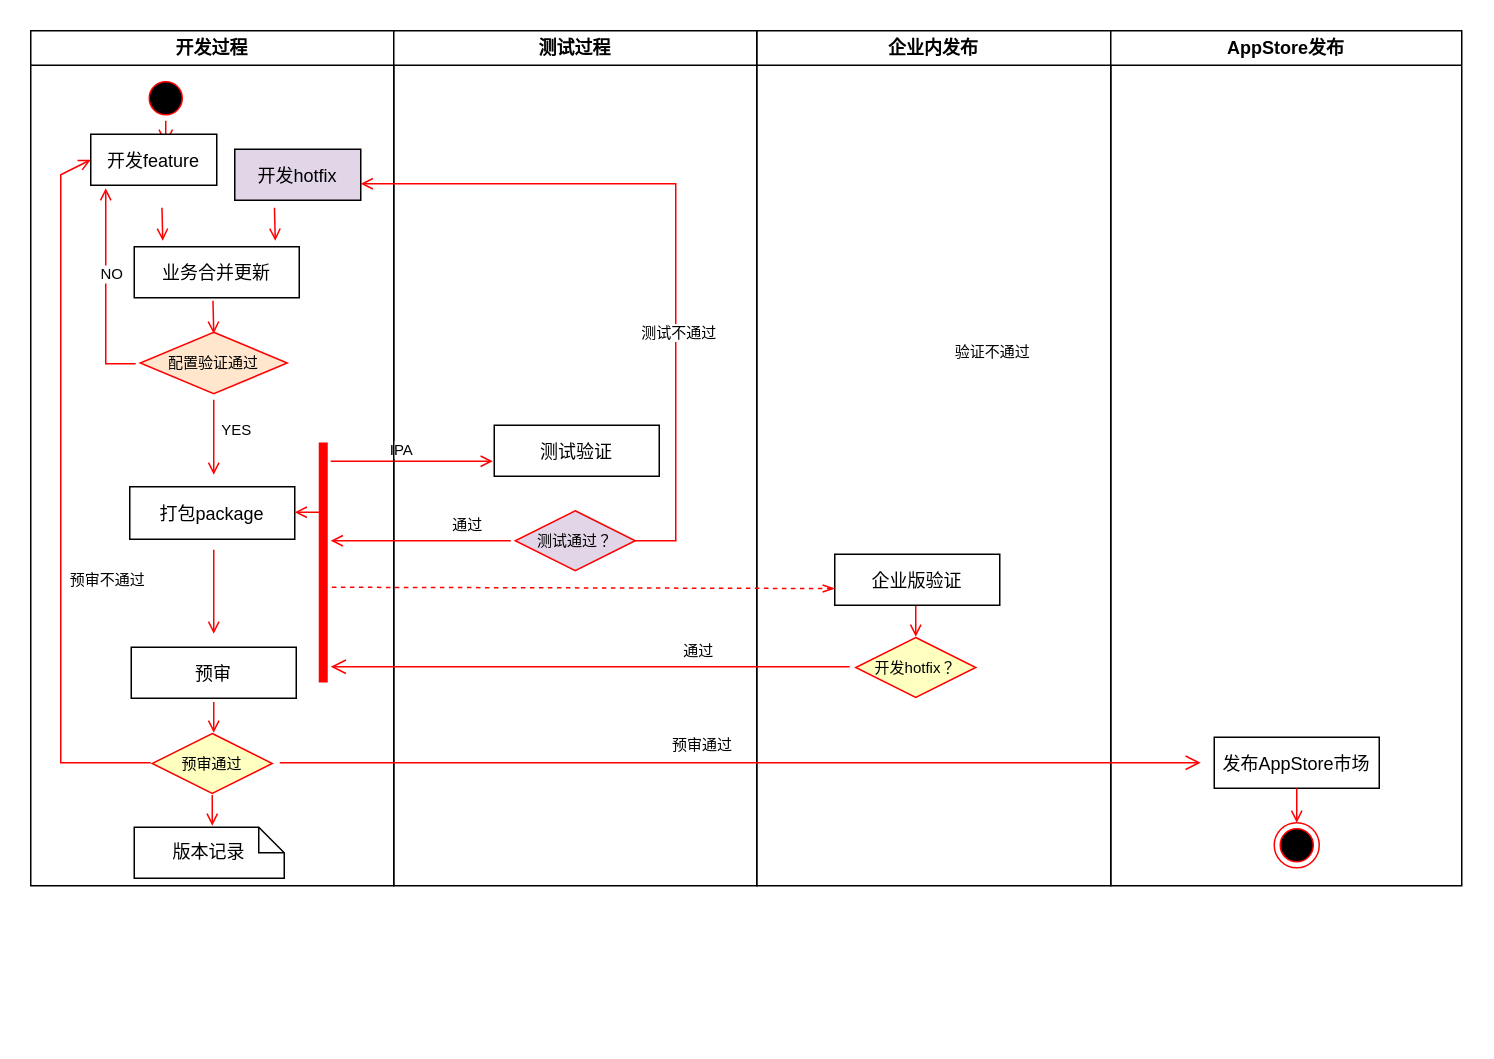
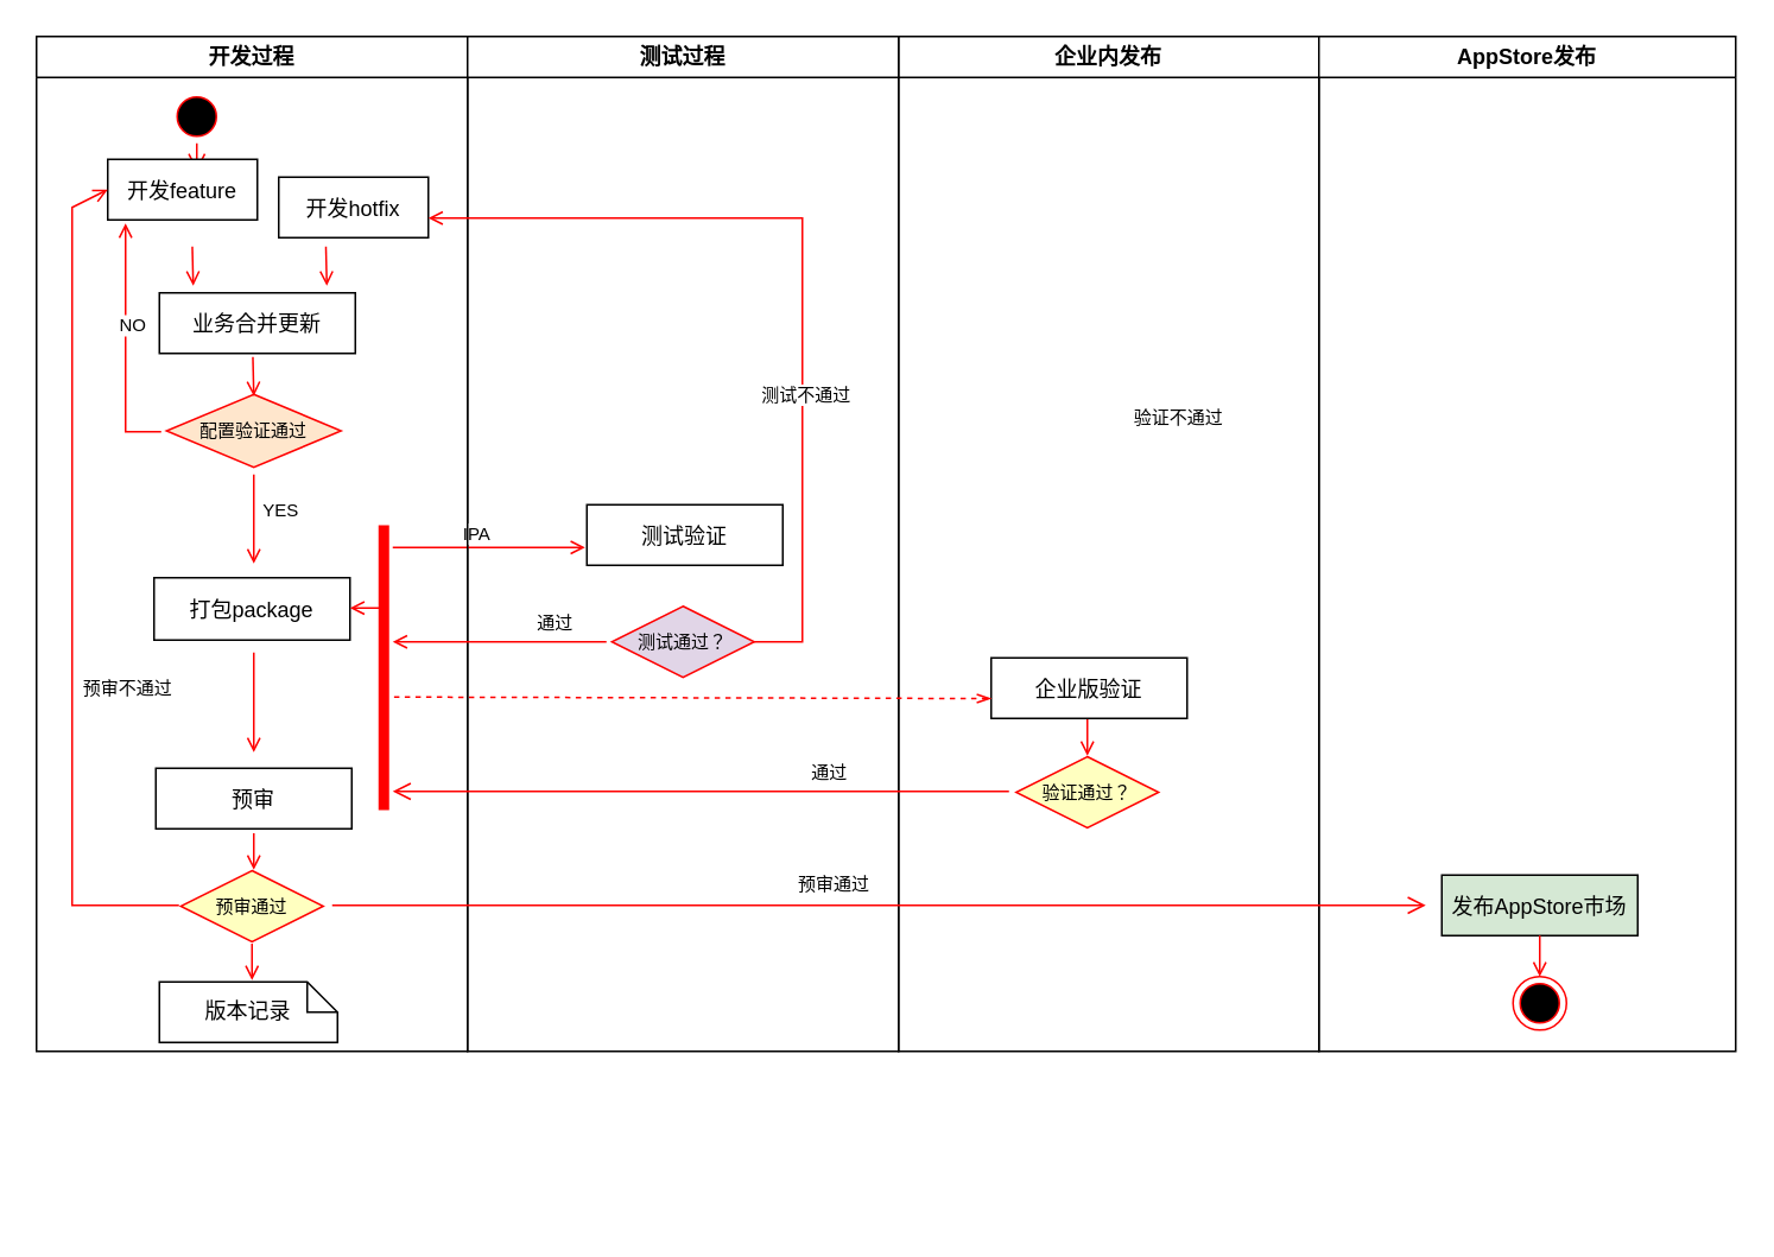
- <mxCell id="14" value="开发hotfix" style="fillColor=#e1d5e7;" parent="2" vertex="1"><mxGeometry x="136" y="79" width="84" height="34" as="geometry" /></mxCell>
+ <mxCell id="14" value="开发hotfix" style="" parent="2" vertex="1"><mxGeometry x="136" y="79" width="84" height="34" as="geometry" /></mxCell>
- <mxCell id="19" value="开发hotfix？" style="rhombus;fillColor=#ffffc0;strokeColor=#ff0000;fontSize=10;" parent="17" vertex="1"><mxGeometry x="66" y="404.5" width="80" height="40" as="geometry" /></mxCell>
+ <mxCell id="19" value="验证通过？" style="rhombus;fillColor=#ffffc0;strokeColor=#ff0000;fontSize=10;" parent="17" vertex="1"><mxGeometry x="66" y="404.5" width="80" height="40" as="geometry" /></mxCell>
- <mxCell id="21" value="发布AppStore市场" style="" parent="20" vertex="1"><mxGeometry x="69" y="471" width="110" height="34" as="geometry" /></mxCell>
+ <mxCell id="21" value="发布AppStore市场" style="fillColor=#d5e8d4;" parent="20" vertex="1"><mxGeometry x="69" y="471" width="110" height="34" as="geometry" /></mxCell>
